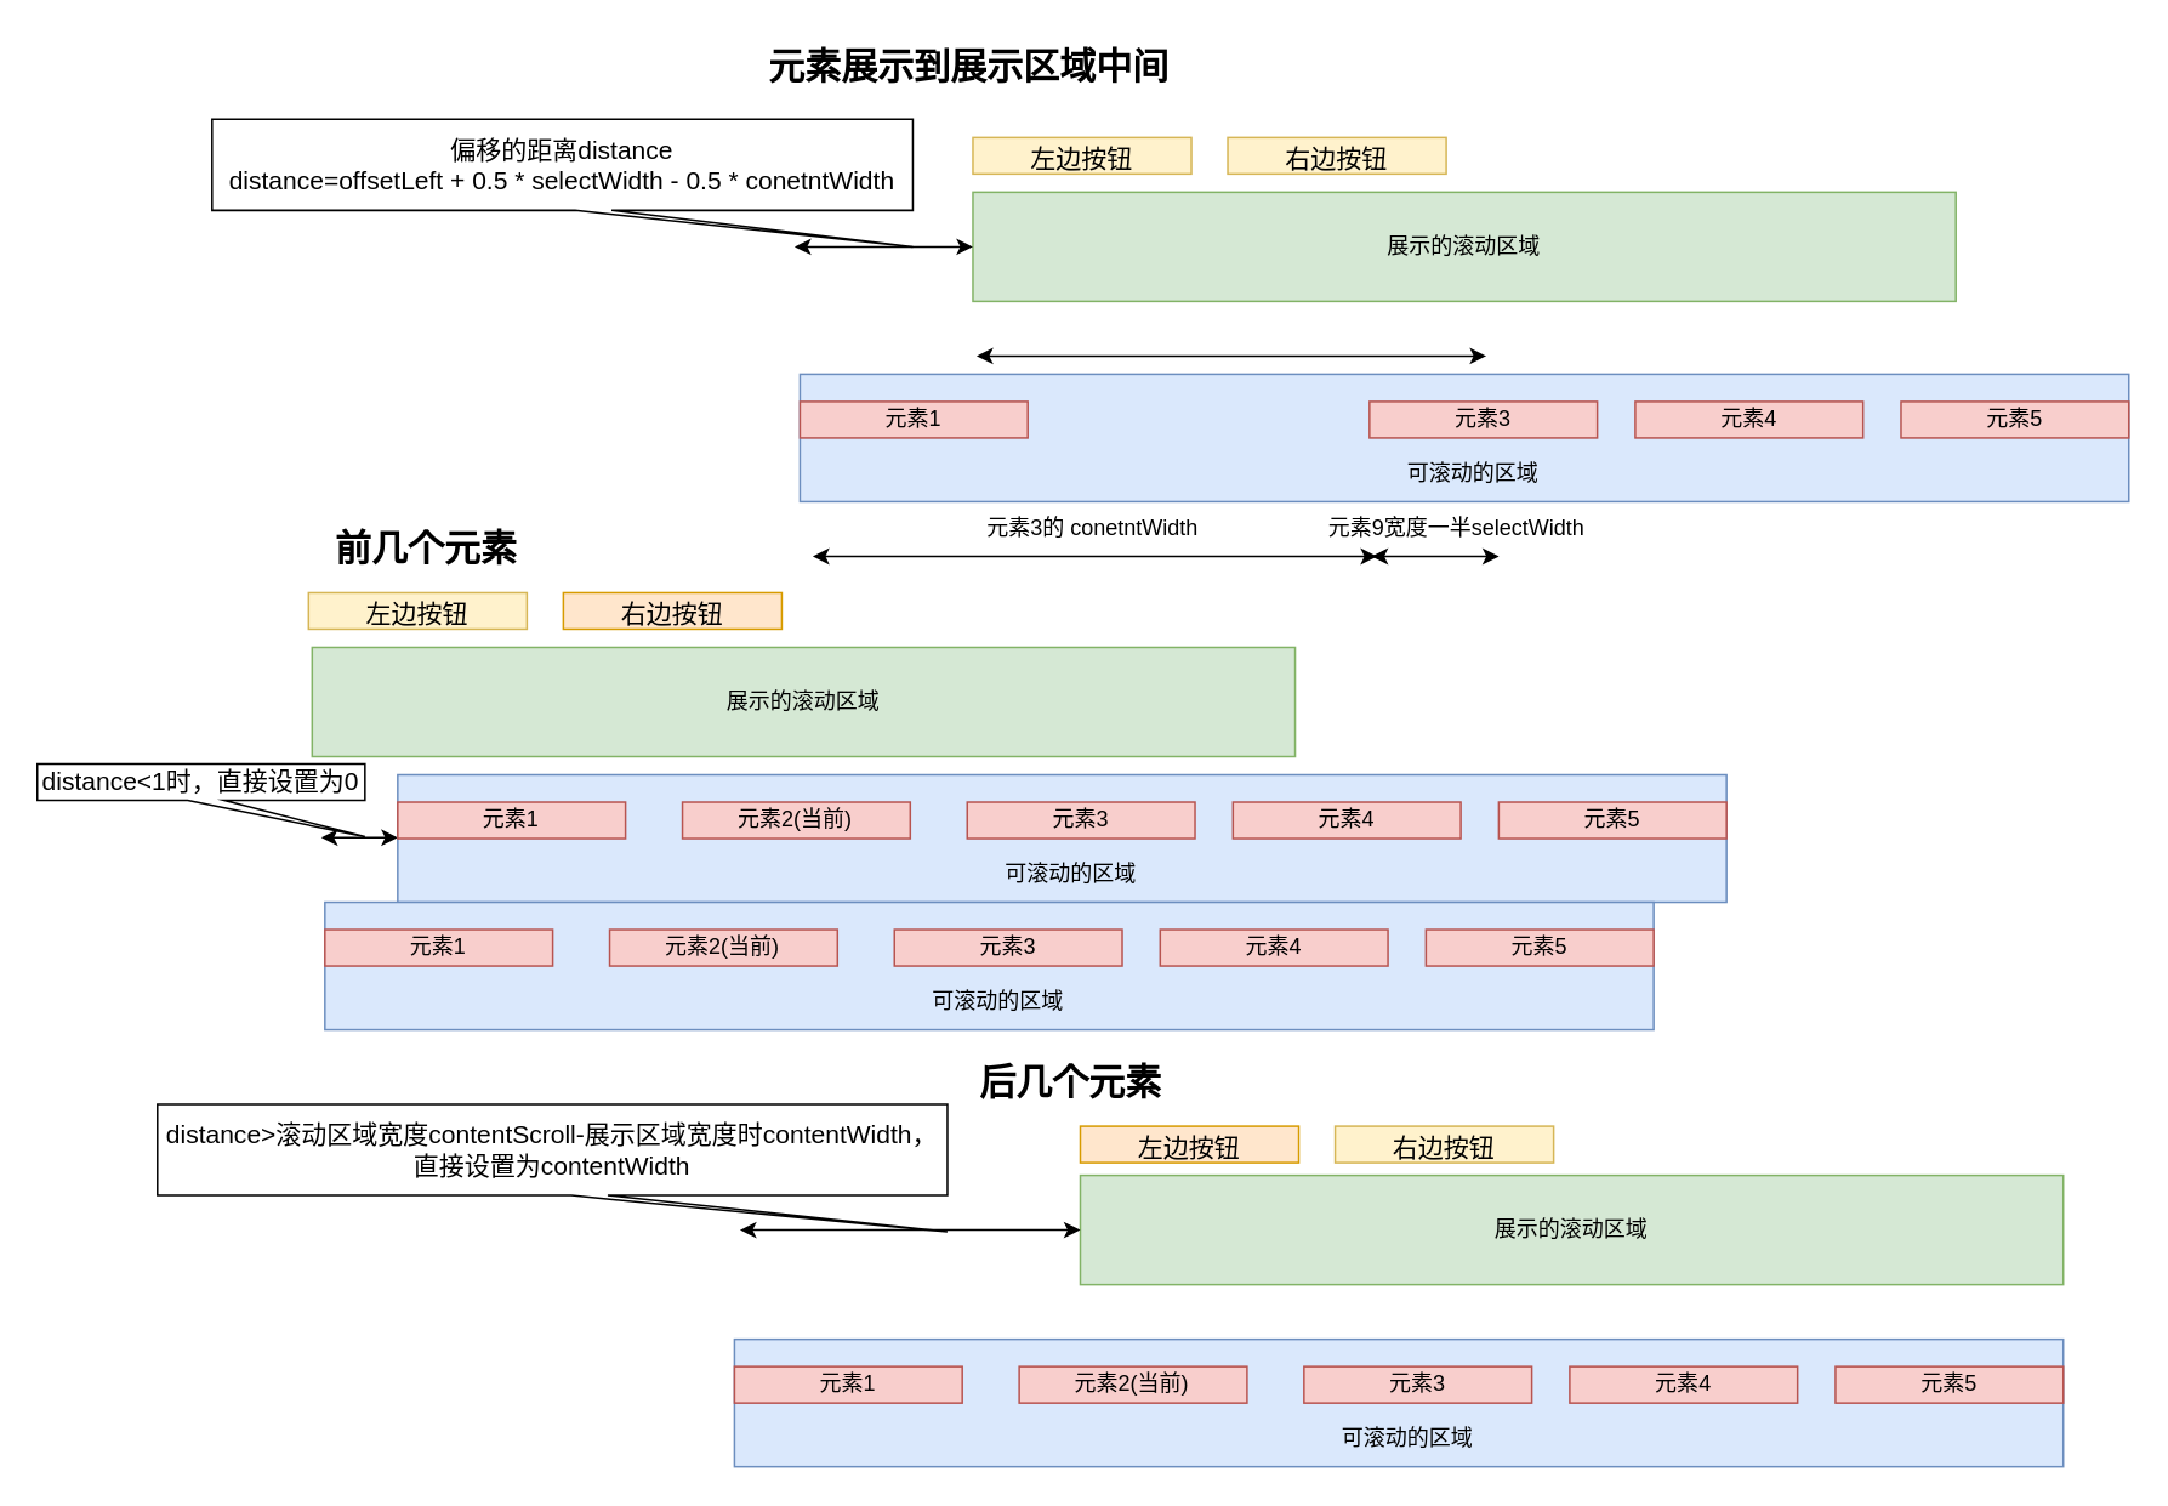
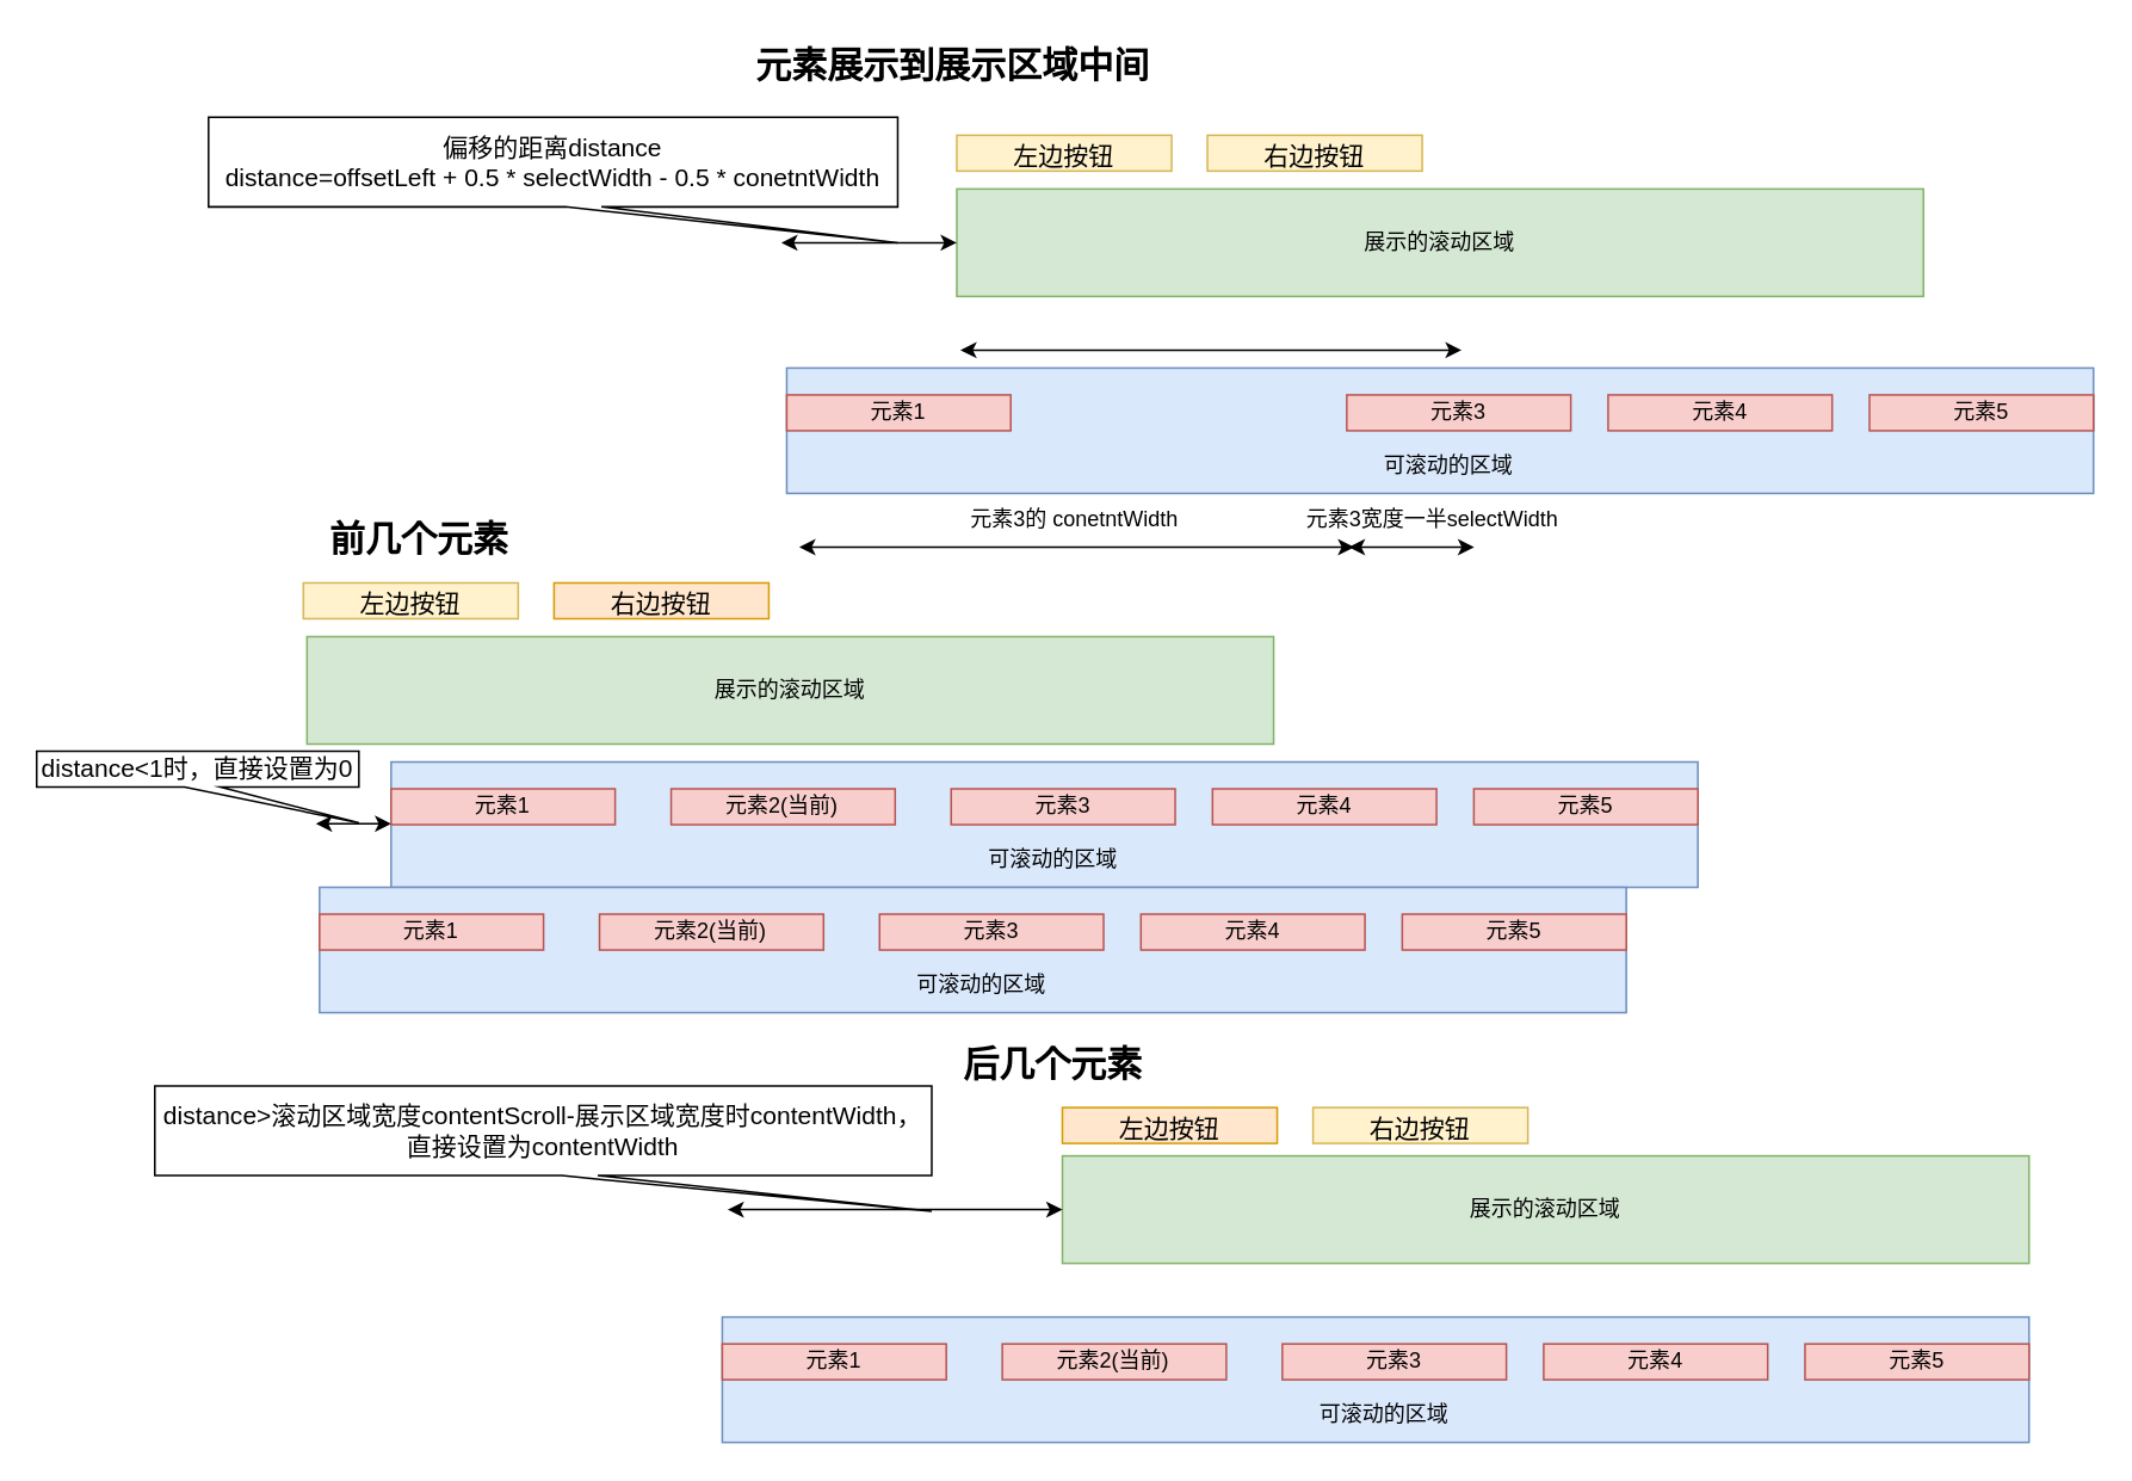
- <mxCell id="49" value="元素9宽度一半selectWidth" style="text;html=1;strokeColor=none;fillColor=none;align=center;verticalAlign=middle;whiteSpace=wrap;rounded=0;" parent="1" vertex="1"><mxGeometry x="710" y="275" width="180" height="30" as="geometry" /></mxCell>
+ <mxCell id="49" value="元素3宽度一半selectWidth" style="text;html=1;strokeColor=none;fillColor=none;align=center;verticalAlign=middle;whiteSpace=wrap;rounded=0;" parent="1" vertex="1"><mxGeometry x="710" y="275" width="180" height="30" as="geometry" /></mxCell>
